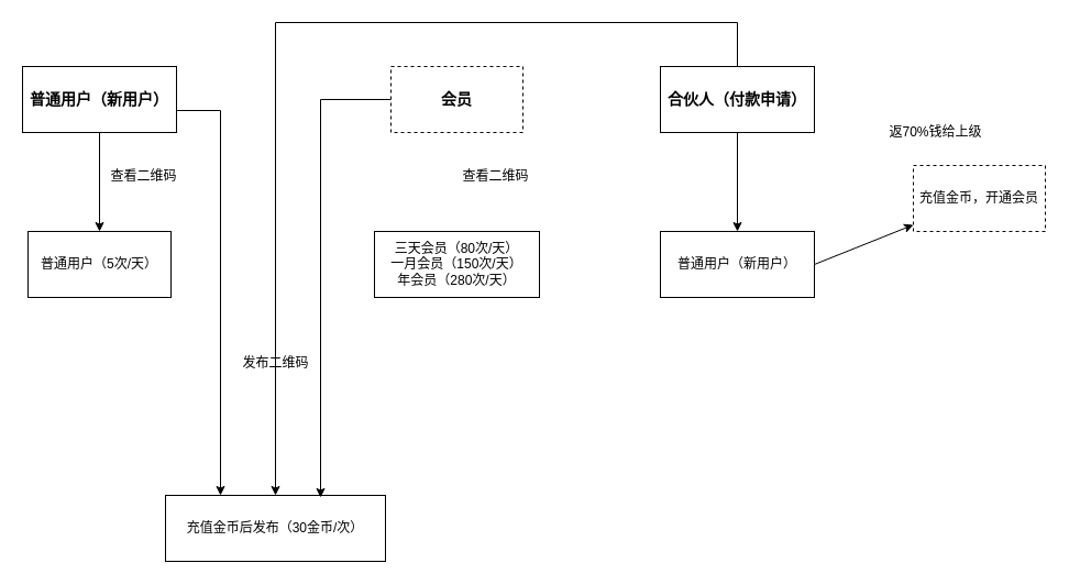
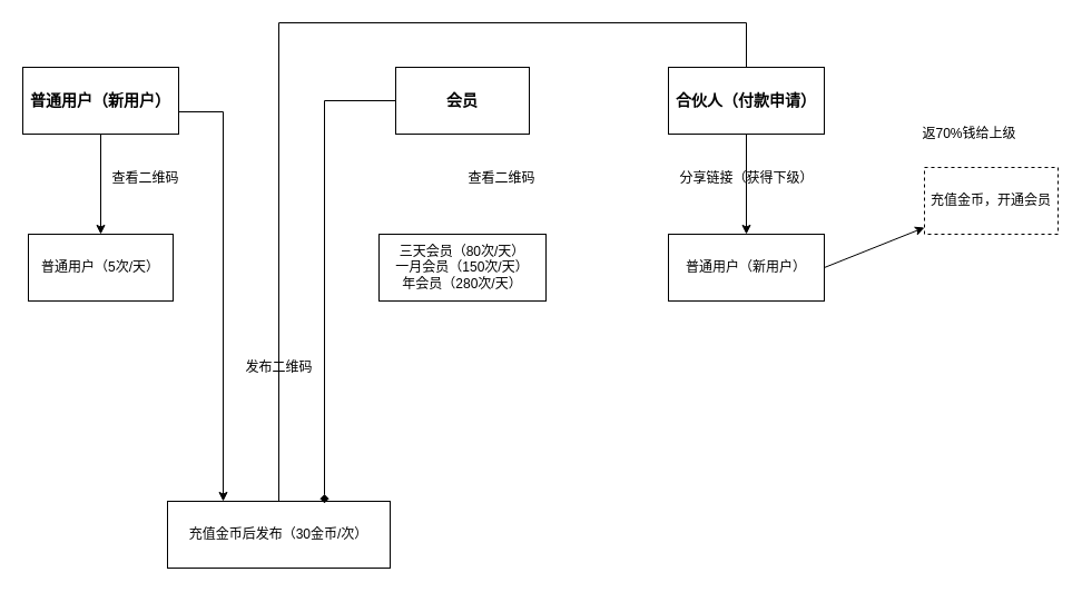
- <mxCell id="6" value="会员" style="rounded=0;whiteSpace=wrap;html=1;fontSize=14;fontStyle=1;dashed=1;" vertex="1" parent="1"><mxGeometry x="355" y="60" width="120" height="60" as="geometry" /></mxCell>
+ <mxCell id="6" value="会员" style="rounded=0;whiteSpace=wrap;html=1;fontSize=14;fontStyle=1" vertex="1" parent="1"><mxGeometry x="355" y="60" width="120" height="60" as="geometry" /></mxCell>
- <mxCell id="14" value="返70%钱给上级" style="text;html=1;align=center;verticalAlign=middle;resizable=0;points=[];autosize=1;" vertex="1" parent="1"><mxGeometry x="800" y="110" width="100" height="20" as="geometry" /></mxCell>
+ <mxCell id="14" value="返70%钱给上级" style="text;html=1;align=center;verticalAlign=middle;resizable=0;points=[];autosize=1;" vertex="1" parent="1"><mxGeometry x="820" y="110" width="100" height="20" as="geometry" /></mxCell>
+ <mxCell id="13" value="&lt;span&gt;分享链接（获得下级）&lt;/span&gt;" style="text;html=1;align=center;verticalAlign=middle;resizable=0;points=[];autosize=1;" vertex="1" parent="1"><mxGeometry x="600" y="150" width="140" height="20" as="geometry" /></mxCell>
- <mxCell id="8" style="edgeStyle=orthogonalEdgeStyle;rounded=0;orthogonalLoop=1;jettySize=auto;html=1;fontSize=14;" edge="1" parent="1" source="9" target="19"><mxGeometry relative="1" as="geometry"><Array as="points"><mxPoint x="670" y="20" /><mxPoint x="250" y="20" /></Array></mxGeometry></mxCell>
+ <mxCell id="8" style="edgeStyle=orthogonalEdgeStyle;rounded=0;orthogonalLoop=1;jettySize=auto;html=1;fontSize=14;endArrow=none;" edge="1" parent="1" source="9" target="19"><mxGeometry relative="1" as="geometry"><Array as="points"><mxPoint x="670" y="20" /><mxPoint x="250" y="20" /></Array></mxGeometry></mxCell>
- <mxCell id="5" style="edgeStyle=orthogonalEdgeStyle;rounded=0;orthogonalLoop=1;jettySize=auto;html=1;entryX=0.705;entryY=0.033;entryDx=0;entryDy=0;entryPerimeter=0;" edge="1" parent="1" source="6" target="19"><mxGeometry relative="1" as="geometry" /></mxCell>
+ <mxCell id="5" style="edgeStyle=orthogonalEdgeStyle;rounded=0;orthogonalLoop=1;jettySize=auto;html=1;entryX=0.705;entryY=0.033;entryDx=0;entryDy=0;entryPerimeter=0;endArrow=diamond;" edge="1" parent="1" source="6" target="19"><mxGeometry relative="1" as="geometry" /></mxCell>
